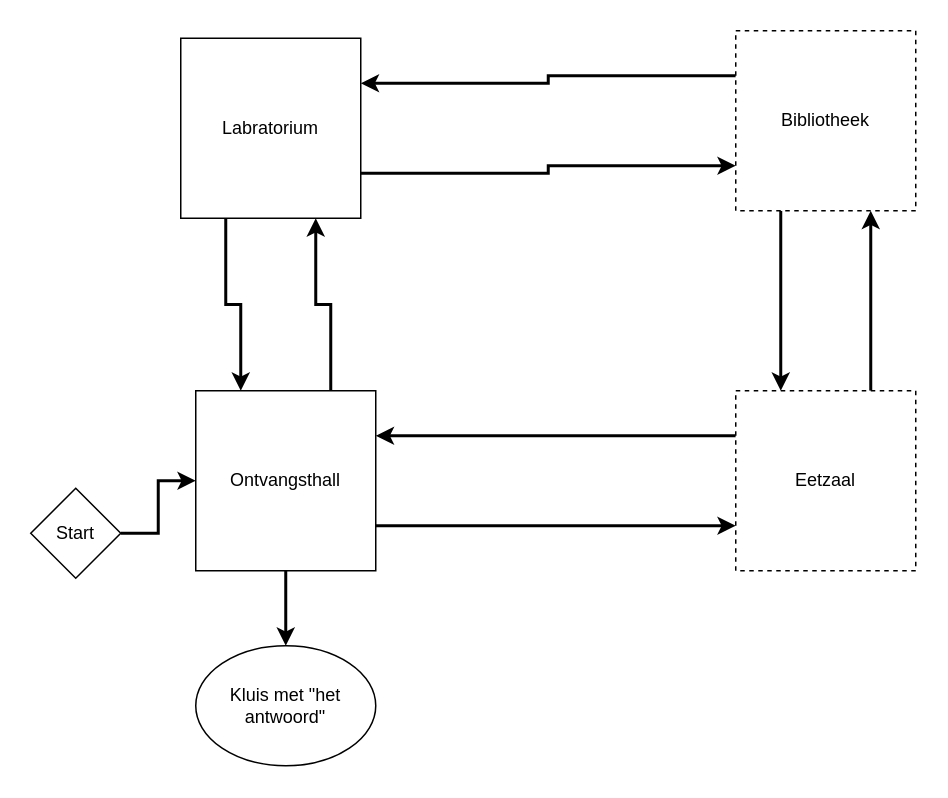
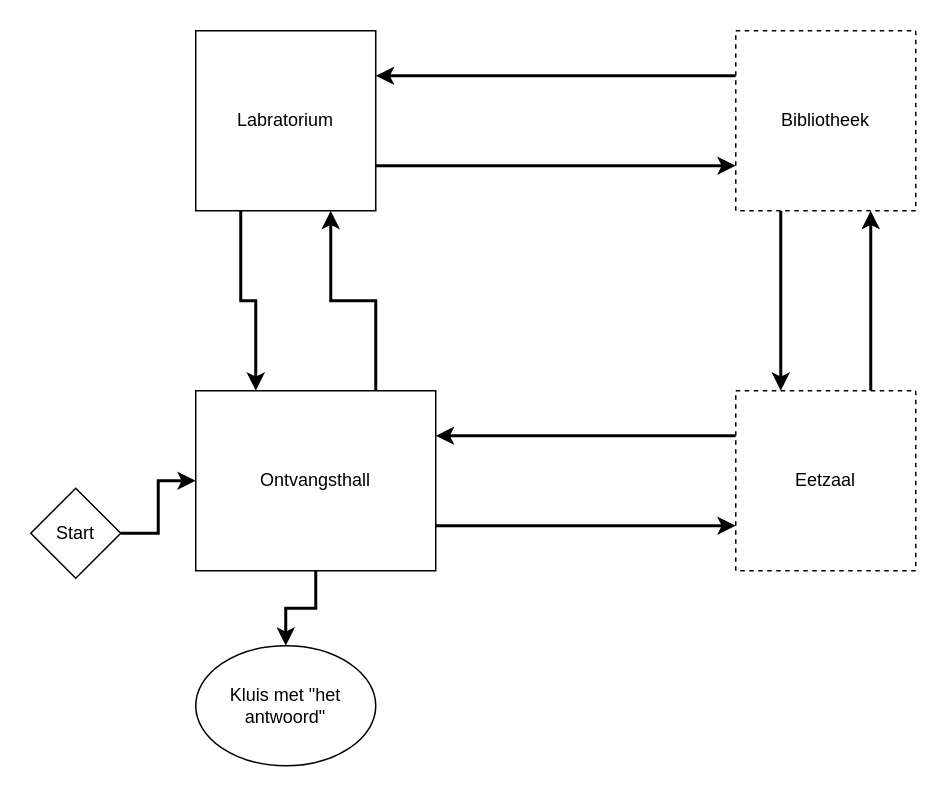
- <mxCell id="4" value="Labratorium" style="whiteSpace=wrap;html=1;aspect=fixed;" vertex="1" parent="1"><mxGeometry x="120" y="25" width="120" height="120" as="geometry" /></mxCell>
+ <mxCell id="4" value="Labratorium" style="whiteSpace=wrap;html=1;aspect=fixed;" vertex="1" parent="1"><mxGeometry x="130" y="20" width="120" height="120" as="geometry" /></mxCell>
- <mxCell id="14" value="Ontvangsthall" style="whiteSpace=wrap;html=1;aspect=fixed;" vertex="1" parent="1"><mxGeometry x="130" y="260" width="120" height="120" as="geometry" /></mxCell>
+ <mxCell id="14" value="Ontvangsthall" style="whiteSpace=wrap;html=1;aspect=fixed;" vertex="1" parent="1"><mxGeometry x="130" y="260" width="160" height="120" as="geometry" /></mxCell>
